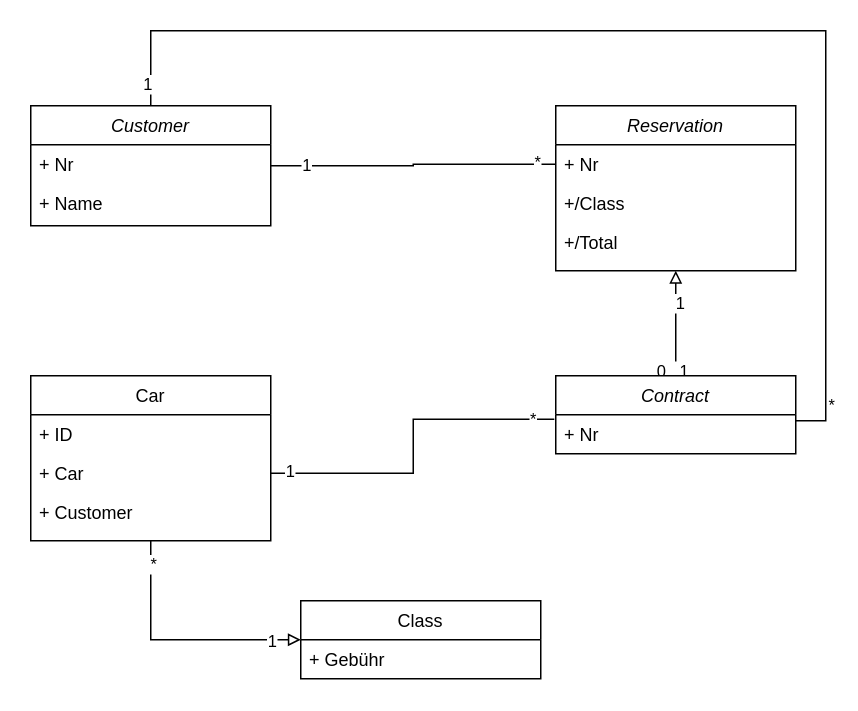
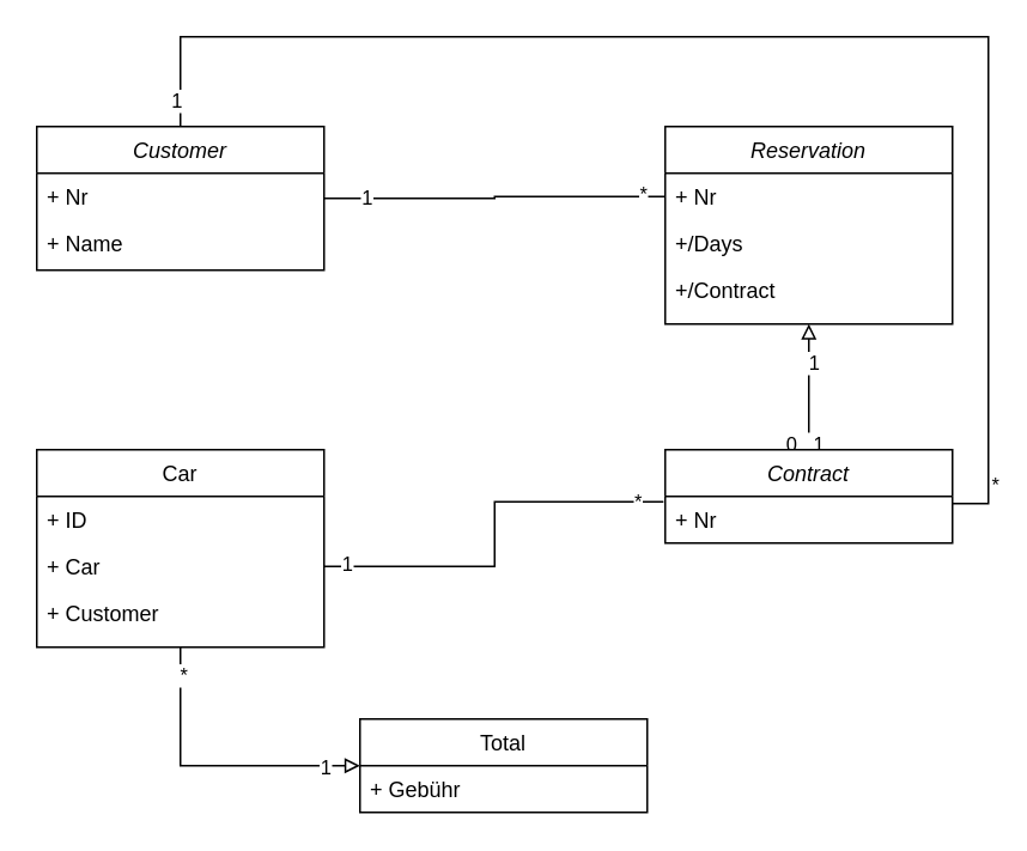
- <mxCell id="20" value="+/Class" style="text;align=left;verticalAlign=top;spacingLeft=4;spacingRight=4;overflow=hidden;rotatable=0;points=[[0,0.5],[1,0.5]];portConstraint=eastwest;rounded=0;shadow=0;html=0;" vertex="1" parent="18"><mxGeometry y="52" width="160" height="26" as="geometry" /></mxCell>
+ <mxCell id="20" value="+/Days" style="text;align=left;verticalAlign=top;spacingLeft=4;spacingRight=4;overflow=hidden;rotatable=0;points=[[0,0.5],[1,0.5]];portConstraint=eastwest;rounded=0;shadow=0;html=0;" vertex="1" parent="18"><mxGeometry y="52" width="160" height="26" as="geometry" /></mxCell>
- <mxCell id="21" value="+/Total" style="text;align=left;verticalAlign=top;spacingLeft=4;spacingRight=4;overflow=hidden;rotatable=0;points=[[0,0.5],[1,0.5]];portConstraint=eastwest;rounded=0;shadow=0;html=0;" vertex="1" parent="18"><mxGeometry y="78" width="160" height="26" as="geometry" /></mxCell>
+ <mxCell id="21" value="+/Contract" style="text;align=left;verticalAlign=top;spacingLeft=4;spacingRight=4;overflow=hidden;rotatable=0;points=[[0,0.5],[1,0.5]];portConstraint=eastwest;rounded=0;shadow=0;html=0;" vertex="1" parent="18"><mxGeometry y="78" width="160" height="26" as="geometry" /></mxCell>
- <mxCell id="27" value="Class" style="swimlane;fontStyle=0;align=center;verticalAlign=top;childLayout=stackLayout;horizontal=1;startSize=26;horizontalStack=0;resizeParent=1;resizeLast=0;collapsible=1;marginBottom=0;rounded=0;shadow=0;strokeWidth=1;" vertex="1" parent="1"><mxGeometry x="200" y="400" width="160" height="52" as="geometry"><mxRectangle x="130" y="380" width="160" height="26" as="alternateBounds" /></mxGeometry></mxCell>
+ <mxCell id="27" value="Total" style="swimlane;fontStyle=0;align=center;verticalAlign=top;childLayout=stackLayout;horizontal=1;startSize=26;horizontalStack=0;resizeParent=1;resizeLast=0;collapsible=1;marginBottom=0;rounded=0;shadow=0;strokeWidth=1;" vertex="1" parent="1"><mxGeometry x="200" y="400" width="160" height="52" as="geometry"><mxRectangle x="130" y="380" width="160" height="26" as="alternateBounds" /></mxGeometry></mxCell>
